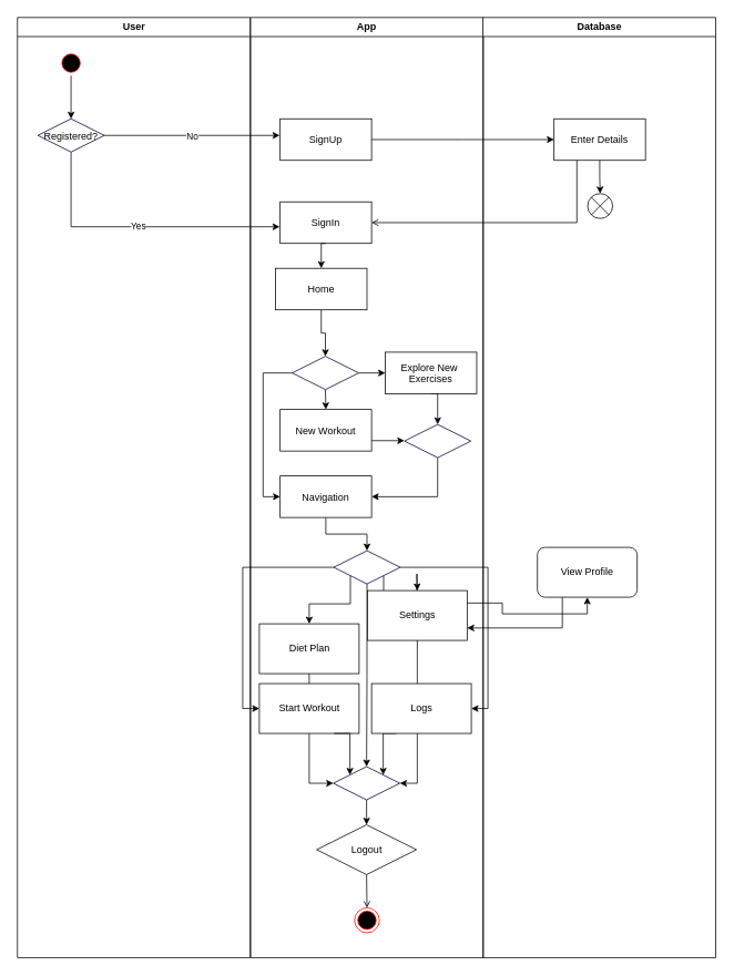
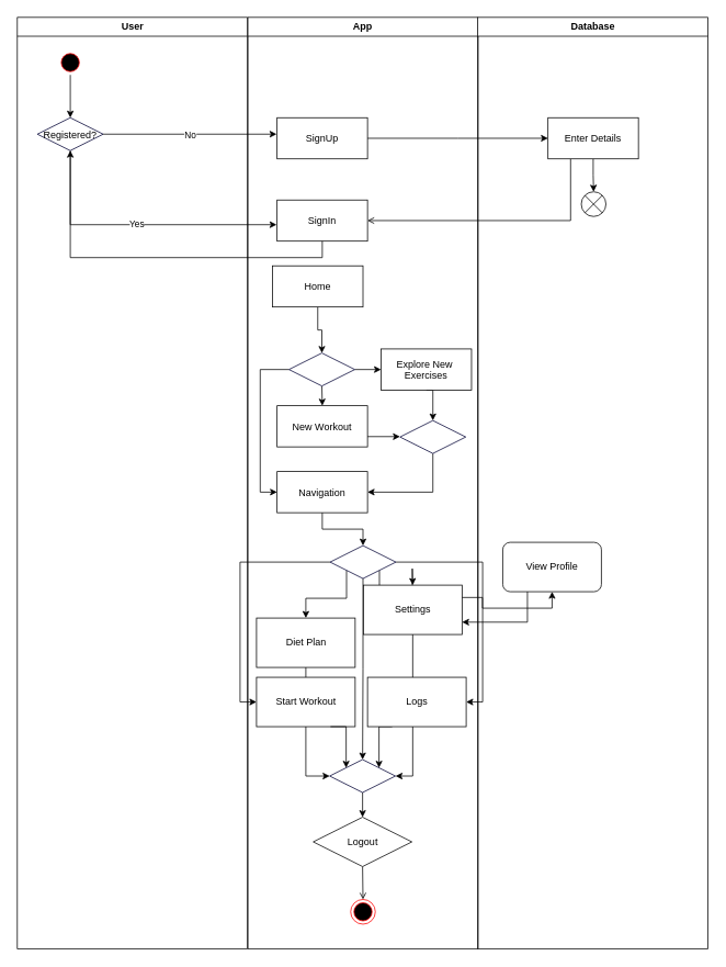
- <mxCell id="42" style="edgeStyle=orthogonalEdgeStyle;rounded=0;orthogonalLoop=1;jettySize=auto;html=1;exitX=0.5;exitY=1;exitDx=0;exitDy=0;entryX=0.5;entryY=0;entryDx=0;entryDy=0;" parent="1" source="8" target="41" edge="1"><mxGeometry relative="1" as="geometry" /></mxCell>
+ <mxCell id="42" style="edgeStyle=orthogonalEdgeStyle;rounded=0;orthogonalLoop=1;jettySize=auto;html=1;exitX=0.5;exitY=1;exitDx=0;exitDy=0;" parent="1" source="8" target="5" edge="1"><mxGeometry relative="1" as="geometry" /></mxCell>
- <mxCell id="33" value="View Profile" style="rounded=1;whiteSpace=wrap;html=1;" vertex="1" parent="31"><mxGeometry x="65.5" y="638" width="120" height="60" as="geometry" /></mxCell>
+ <mxCell id="33" value="View Profile" style="rounded=1;whiteSpace=wrap;html=1;" vertex="1" parent="31"><mxGeometry x="30.5" y="638" width="120" height="60" as="geometry" /></mxCell>
